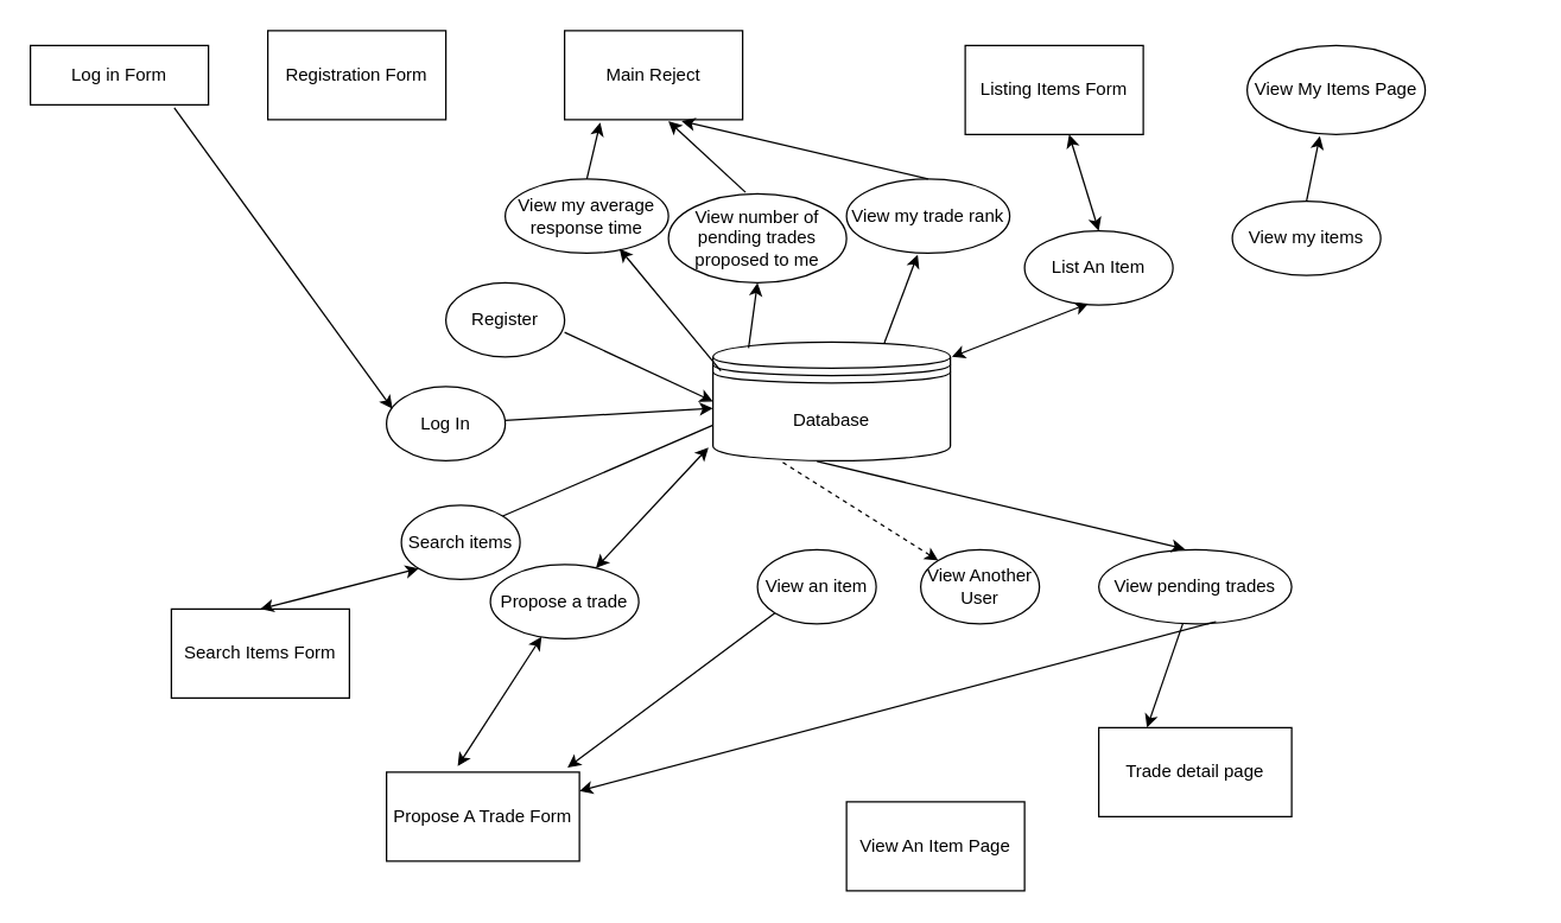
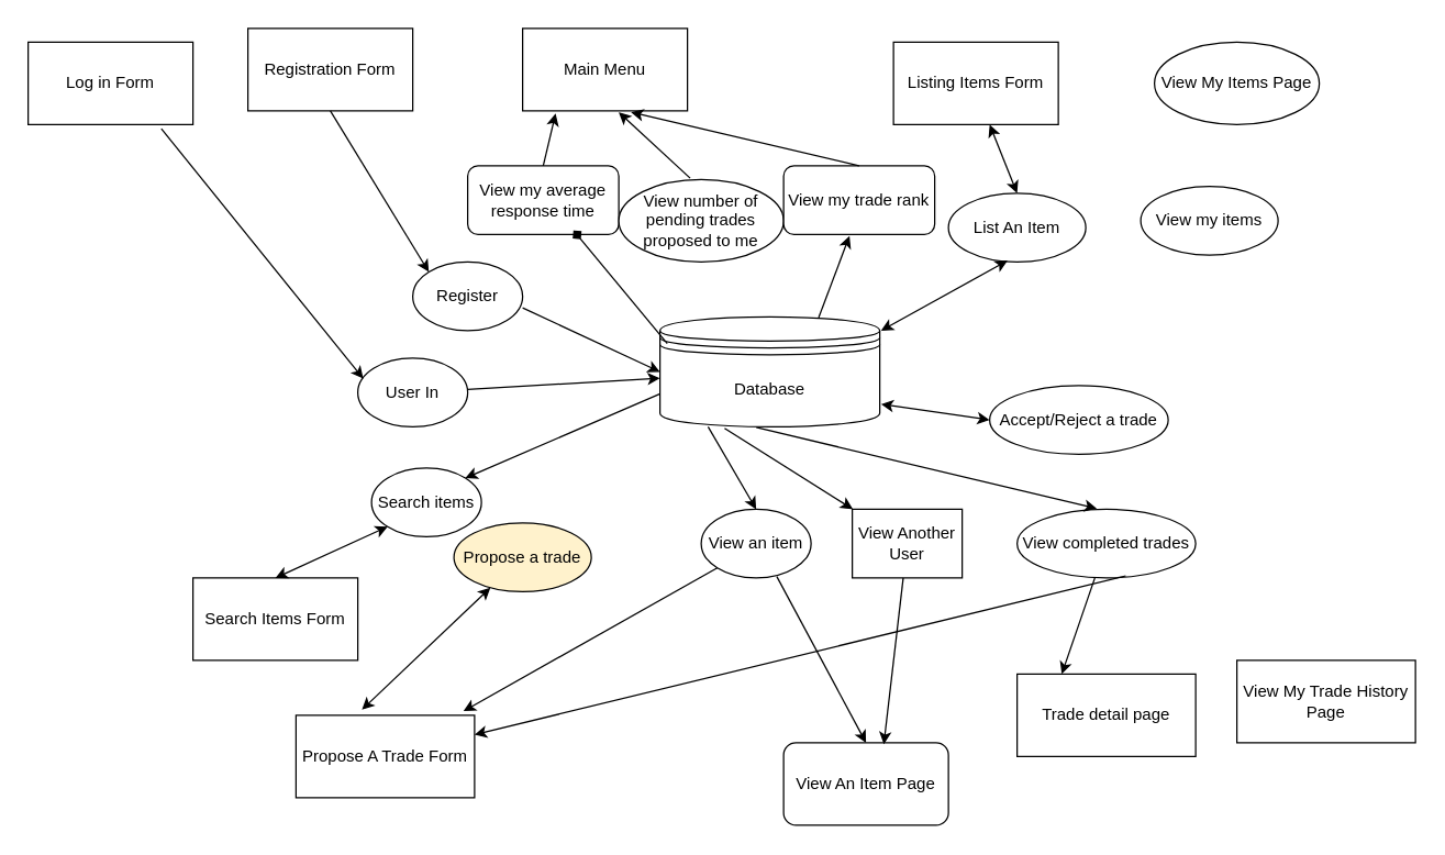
- <mxCell id="3" value="Log in Form" style="rounded=0;whiteSpace=wrap;html=1;" vertex="1" parent="1"><mxGeometry x="20" y="30" width="120" height="40" as="geometry" /></mxCell>
+ <mxCell id="3" value="Log in Form" style="rounded=0;whiteSpace=wrap;html=1;" vertex="1" parent="1"><mxGeometry x="20" y="30" width="120" height="60" as="geometry" /></mxCell>
- <mxCell id="5" value="Main Reject" style="rounded=0;whiteSpace=wrap;html=1;" vertex="1" parent="1"><mxGeometry x="380" y="20" width="120" height="60" as="geometry" /></mxCell>
+ <mxCell id="5" value="Main Menu" style="rounded=0;whiteSpace=wrap;html=1;" vertex="1" parent="1"><mxGeometry x="380" y="20" width="120" height="60" as="geometry" /></mxCell>
- <mxCell id="29" value="" style="endArrow=classic;html=1;rounded=0;entryX=0.408;entryY=1.017;entryDx=0;entryDy=0;exitX=0.5;exitY=0;exitDx=0;exitDy=0;entryPerimeter=0;" edge="1" parent="1" source="28" target="7"><mxGeometry width="50" height="50" relative="1" as="geometry"><mxPoint x="610" y="310" as="sourcePoint" /><mxPoint x="890" y="195" as="targetPoint" /></mxGeometry></mxCell>
+ <mxCell id="21" value="" style="endArrow=classic;html=1;rounded=0;entryX=0;entryY=0;entryDx=0;entryDy=0;exitX=0.5;exitY=1;exitDx=0;exitDy=0;" edge="1" parent="1" source="4" target="14"><mxGeometry width="50" height="50" relative="1" as="geometry"><mxPoint x="390.004" y="233.414" as="sourcePoint" /><mxPoint x="520" y="270" as="targetPoint" /></mxGeometry></mxCell>
- <mxCell id="15" value="View my average response time" style="ellipse;whiteSpace=wrap;html=1;" vertex="1" parent="1"><mxGeometry x="340" y="120" width="110" height="50" as="geometry" /></mxCell>
+ <mxCell id="15" value="View my average response time" style="whiteSpace=wrap;html=1;rounded=1;" vertex="1" parent="1"><mxGeometry x="340" y="120" width="110" height="50" as="geometry" /></mxCell>
- <mxCell id="17" value="View my trade rank" style="ellipse;whiteSpace=wrap;html=1;" vertex="1" parent="1"><mxGeometry x="570" y="120" width="110" height="50" as="geometry" /></mxCell>
+ <mxCell id="17" value="View my trade rank" style="whiteSpace=wrap;html=1;rounded=1;" vertex="1" parent="1"><mxGeometry x="570" y="120" width="110" height="50" as="geometry" /></mxCell>
- <mxCell id="22" value="" style="endArrow=classic;html=1;rounded=0;entryX=0.7;entryY=0.94;entryDx=0;entryDy=0;entryPerimeter=0;exitX=0.033;exitY=0.243;exitDx=0;exitDy=0;exitPerimeter=0;" edge="1" parent="1" source="2" target="15"><mxGeometry width="50" height="50" relative="1" as="geometry"><mxPoint x="560" y="410" as="sourcePoint" /><mxPoint x="610" y="360" as="targetPoint" /></mxGeometry></mxCell>
+ <mxCell id="22" value="" style="endArrow=diamond;html=1;rounded=0;entryX=0.7;entryY=0.94;entryDx=0;entryDy=0;entryPerimeter=0;exitX=0.033;exitY=0.243;exitDx=0;exitDy=0;exitPerimeter=0;" edge="1" parent="1" source="2" target="15"><mxGeometry width="50" height="50" relative="1" as="geometry"><mxPoint x="560" y="410" as="sourcePoint" /><mxPoint x="610" y="360" as="targetPoint" /></mxGeometry></mxCell>
- <mxCell id="12" value="List An Item" style="ellipse;whiteSpace=wrap;html=1;" vertex="1" parent="1"><mxGeometry x="690" y="155" width="100" height="50" as="geometry" /></mxCell>
+ <mxCell id="12" value="List An Item" style="ellipse;whiteSpace=wrap;html=1;" vertex="1" parent="1"><mxGeometry x="690" y="140" width="100" height="50" as="geometry" /></mxCell>
- <mxCell id="23" value="" style="endArrow=classic;html=1;rounded=0;entryX=0.5;entryY=1;entryDx=0;entryDy=0;exitX=0.15;exitY=0.05;exitDx=0;exitDy=0;exitPerimeter=0;" edge="1" parent="1" source="2" target="16"><mxGeometry width="50" height="50" relative="1" as="geometry"><mxPoint x="630" y="232.02" as="sourcePoint" /><mxPoint x="523.03" y="170" as="targetPoint" /></mxGeometry></mxCell>
- <mxCell id="13" value="Log In" style="ellipse;whiteSpace=wrap;html=1;" vertex="1" parent="1"><mxGeometry x="260" y="260" width="80" height="50" as="geometry" /></mxCell>
+ <mxCell id="13" value="User In" style="ellipse;whiteSpace=wrap;html=1;" vertex="1" parent="1"><mxGeometry x="260" y="260" width="80" height="50" as="geometry" /></mxCell>
+ <mxCell id="43" value="" style="endArrow=classic;startArrow=classic;html=1;rounded=0;entryX=1.006;entryY=0.794;entryDx=0;entryDy=0;exitX=0;exitY=0.5;exitDx=0;exitDy=0;entryPerimeter=0;" edge="1" parent="1" source="41" target="2"><mxGeometry width="50" height="50" relative="1" as="geometry"><mxPoint x="770" y="305" as="sourcePoint" /><mxPoint x="670" y="296" as="targetPoint" /></mxGeometry></mxCell>
+ <mxCell id="41" value="Accept/Reject a trade" style="ellipse;whiteSpace=wrap;html=1;" vertex="1" parent="1"><mxGeometry x="720" y="280" width="130" height="50" as="geometry" /></mxCell>
+ <mxCell id="36" value="" style="endArrow=classic;html=1;rounded=0;entryX=0.5;entryY=0;entryDx=0;entryDy=0;exitX=0.219;exitY=1;exitDx=0;exitDy=0;exitPerimeter=0;" edge="1" parent="1" source="2" target="35"><mxGeometry width="50" height="50" relative="1" as="geometry"><mxPoint x="510" y="296" as="sourcePoint" /><mxPoint x="348.284" y="357.322" as="targetPoint" /></mxGeometry></mxCell>
- <mxCell id="38" value="" style="endArrow=classic;startArrow=classic;html=1;rounded=0;entryX=-0.019;entryY=0.888;entryDx=0;entryDy=0;entryPerimeter=0;" edge="1" parent="1" source="39" target="2"><mxGeometry width="50" height="50" relative="1" as="geometry"><mxPoint x="595" y="370" as="sourcePoint" /><mxPoint x="595" y="310" as="targetPoint" /></mxGeometry></mxCell>
- <mxCell id="49" value="" style="endArrow=classic;html=1;rounded=0;exitX=0.294;exitY=1.013;exitDx=0;exitDy=0;exitPerimeter=0;dashed=1;" edge="1" parent="1" source="2" target="48"><mxGeometry width="50" height="50" relative="1" as="geometry"><mxPoint x="545.04" y="320" as="sourcePoint" /><mxPoint x="410" y="380" as="targetPoint" /></mxGeometry></mxCell>
+ <mxCell id="49" value="" style="endArrow=classic;html=1;rounded=0;exitX=0.294;exitY=1.013;exitDx=0;exitDy=0;exitPerimeter=0;" edge="1" parent="1" source="2" target="48"><mxGeometry width="50" height="50" relative="1" as="geometry"><mxPoint x="545.04" y="320" as="sourcePoint" /><mxPoint x="410" y="380" as="targetPoint" /></mxGeometry></mxCell>
- <mxCell id="32" value="" style="endArrow=none;html=1;rounded=0;entryX=1;entryY=0;entryDx=0;entryDy=0;exitX=0;exitY=0.7;exitDx=0;exitDy=0;" edge="1" parent="1" source="2" target="30"><mxGeometry width="50" height="50" relative="1" as="geometry"><mxPoint x="540" y="410" as="sourcePoint" /><mxPoint x="590" y="360" as="targetPoint" /></mxGeometry></mxCell>
+ <mxCell id="32" value="" style="endArrow=classic;html=1;rounded=0;entryX=1;entryY=0;entryDx=0;entryDy=0;exitX=0;exitY=0.7;exitDx=0;exitDy=0;" edge="1" parent="1" source="2" target="30"><mxGeometry width="50" height="50" relative="1" as="geometry"><mxPoint x="540" y="410" as="sourcePoint" /><mxPoint x="590" y="360" as="targetPoint" /></mxGeometry></mxCell>
- <mxCell id="48" value="View Another User" style="ellipse;whiteSpace=wrap;html=1;" vertex="1" parent="1"><mxGeometry x="620" y="370" width="80" height="50" as="geometry" /></mxCell>
+ <mxCell id="48" value="View Another User" style="whiteSpace=wrap;html=1;rounded=0;" vertex="1" parent="1"><mxGeometry x="620" y="370" width="80" height="50" as="geometry" /></mxCell>
- <mxCell id="42" value="View pending trades" style="ellipse;whiteSpace=wrap;html=1;" vertex="1" parent="1"><mxGeometry x="740" y="370" width="130" height="50" as="geometry" /></mxCell>
+ <mxCell id="42" value="View completed trades" style="ellipse;whiteSpace=wrap;html=1;" vertex="1" parent="1"><mxGeometry x="740" y="370" width="130" height="50" as="geometry" /></mxCell>
- <mxCell id="39" value="Propose a trade" style="ellipse;whiteSpace=wrap;html=1;" vertex="1" parent="1"><mxGeometry x="330" y="380" width="100" height="50" as="geometry" /></mxCell>
+ <mxCell id="39" value="Propose a trade" style="ellipse;whiteSpace=wrap;html=1;fillColor=#fff2cc;" vertex="1" parent="1"><mxGeometry x="330" y="380" width="100" height="50" as="geometry" /></mxCell>
- <mxCell id="8" value="Search Items Form" style="rounded=0;whiteSpace=wrap;html=1;" vertex="1" parent="1"><mxGeometry x="115" y="410" width="120" height="60" as="geometry" /></mxCell>
+ <mxCell id="8" value="Search Items Form" style="rounded=0;whiteSpace=wrap;html=1;" vertex="1" parent="1"><mxGeometry x="140" y="420" width="120" height="60" as="geometry" /></mxCell>
+ <mxCell id="37" value="" style="endArrow=classic;html=1;rounded=0;entryX=0.5;entryY=0;entryDx=0;entryDy=0;exitX=0.688;exitY=0.98;exitDx=0;exitDy=0;exitPerimeter=0;" edge="1" parent="1" source="35" target="9"><mxGeometry width="50" height="50" relative="1" as="geometry"><mxPoint x="450" y="380" as="sourcePoint" /><mxPoint x="470" y="350" as="targetPoint" /></mxGeometry></mxCell>
+ <mxCell id="50" value="" style="endArrow=classic;html=1;rounded=0;entryX=0.608;entryY=0.017;entryDx=0;entryDy=0;entryPerimeter=0;" edge="1" parent="1" source="48" target="9"><mxGeometry width="50" height="50" relative="1" as="geometry"><mxPoint x="557.04" y="321.04" as="sourcePoint" /><mxPoint x="523.345" y="381.432" as="targetPoint" /></mxGeometry></mxCell>
+ <mxCell id="11" value="View My Trade History Page" style="rounded=0;whiteSpace=wrap;html=1;" vertex="1" parent="1"><mxGeometry x="900" y="480" width="130" height="60" as="geometry" /></mxCell>
- <mxCell id="10" value="Propose A Trade Form" style="rounded=0;whiteSpace=wrap;html=1;" vertex="1" parent="1"><mxGeometry x="260" y="520" width="130" height="60" as="geometry" /></mxCell>
+ <mxCell id="10" value="Propose A Trade Form" style="rounded=0;whiteSpace=wrap;html=1;" vertex="1" parent="1"><mxGeometry x="215" y="520" width="130" height="60" as="geometry" /></mxCell>
- <mxCell id="9" value="View An Item Page" style="rounded=0;whiteSpace=wrap;html=1;" vertex="1" parent="1"><mxGeometry x="570" y="540" width="120" height="60" as="geometry" /></mxCell>
+ <mxCell id="9" value="View An Item Page" style="whiteSpace=wrap;html=1;rounded=1;" vertex="1" parent="1"><mxGeometry x="570" y="540" width="120" height="60" as="geometry" /></mxCell>
